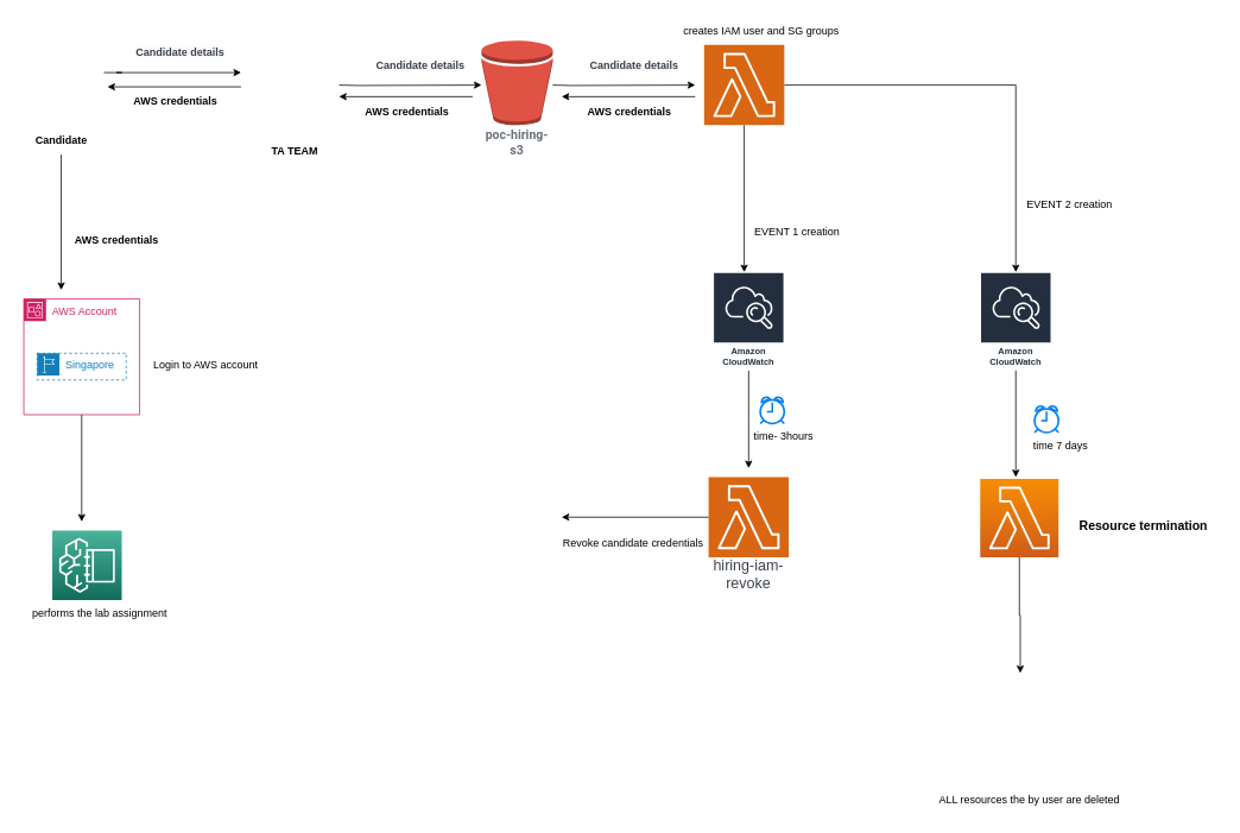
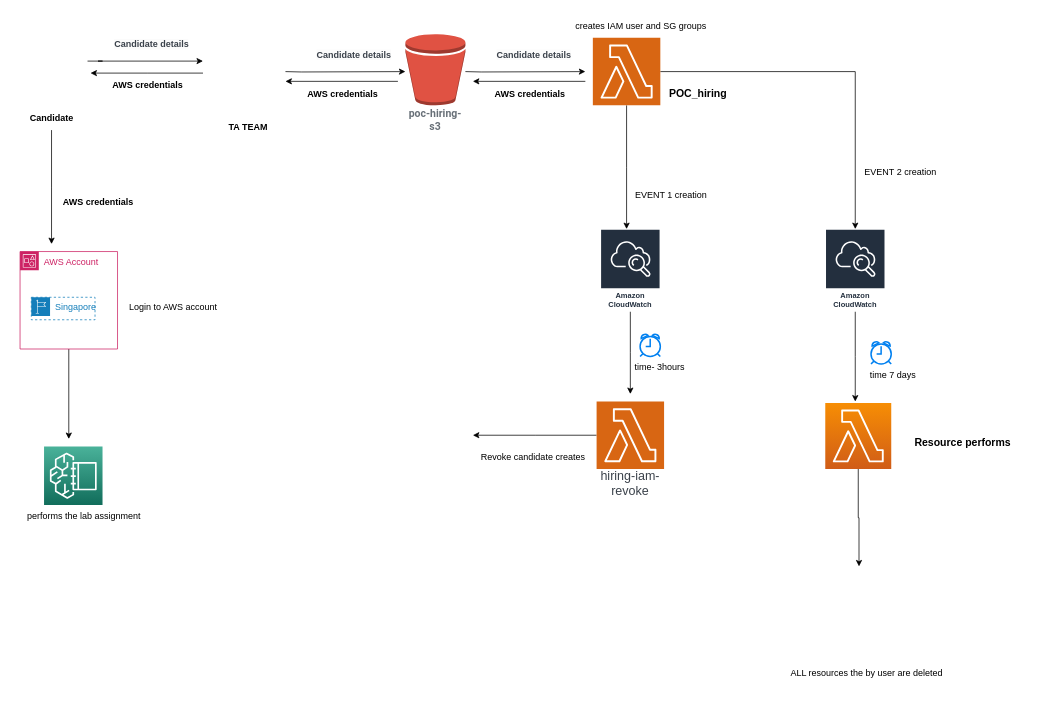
+ <mxCell id="48" value="&lt;font style=&quot;font-size: 14px;&quot;&gt;&lt;b&gt;POC_hiring&lt;/b&gt;&lt;/font&gt;" style="text;html=1;align=center;verticalAlign=middle;resizable=0;points=[];autosize=1;strokeColor=none;fillColor=none;" vertex="1" parent="1"><mxGeometry x="880" y="110" width="100" height="30" as="geometry" /></mxCell>
- <mxCell id="11" value="Singapore" style="points=[[0,0],[0.25,0],[0.5,0],[0.75,0],[1,0],[1,0.25],[1,0.5],[1,0.75],[1,1],[0.75,1],[0.5,1],[0.25,1],[0,1],[0,0.75],[0,0.5],[0,0.25]];outlineConnect=0;gradientColor=none;html=1;whiteSpace=wrap;fontSize=12;fontStyle=0;container=1;pointerEvents=0;collapsible=0;recursiveResize=0;shape=mxgraph.aws4.group;grIcon=mxgraph.aws4.group_region;strokeColor=#147EBA;fillColor=none;verticalAlign=top;align=left;spacingLeft=30;fontColor=#147EBA;dashed=1;" parent="10" vertex="1"><mxGeometry x="15" y="61" width="100" height="30" as="geometry" /></mxCell>
+ <mxCell id="11" value="Singapore" style="points=[[0,0],[0.25,0],[0.5,0],[0.75,0],[1,0],[1,0.25],[1,0.5],[1,0.75],[1,1],[0.75,1],[0.5,1],[0.25,1],[0,1],[0,0.75],[0,0.5],[0,0.25]];outlineConnect=0;gradientColor=none;html=1;whiteSpace=wrap;fontSize=12;fontStyle=0;container=1;pointerEvents=0;collapsible=0;recursiveResize=0;shape=mxgraph.aws4.group;grIcon=mxgraph.aws4.group_region;strokeColor=#147EBA;fillColor=none;verticalAlign=top;align=left;spacingLeft=30;fontColor=#147EBA;dashed=1;" parent="10" vertex="1"><mxGeometry x="15" y="61" width="85" height="30" as="geometry" /></mxCell>
- <mxCell id="47" value="&lt;font style=&quot;font-size: 14px;&quot;&gt;&lt;b&gt;Resource termination&amp;nbsp;&lt;/b&gt;&lt;/font&gt;" style="text;html=1;align=center;verticalAlign=middle;resizable=0;points=[];autosize=1;strokeColor=none;fillColor=none;" vertex="1" parent="1"><mxGeometry x="1200" y="575" width="170" height="30" as="geometry" /></mxCell>
+ <mxCell id="47" value="&lt;font style=&quot;font-size: 14px;&quot;&gt;&lt;b&gt;Resource performs&amp;nbsp;&lt;/b&gt;&lt;/font&gt;" style="text;html=1;align=center;verticalAlign=middle;resizable=0;points=[];autosize=1;strokeColor=none;fillColor=none;" vertex="1" parent="1"><mxGeometry x="1200" y="575" width="170" height="30" as="geometry" /></mxCell>
- <mxCell id="15" value="Revoke candidate credentials" style="text;html=1;align=center;verticalAlign=middle;resizable=0;points=[];autosize=1;strokeColor=none;fillColor=none;" parent="1" vertex="1"><mxGeometry x="620" y="595" width="180" height="30" as="geometry" /></mxCell>
+ <mxCell id="15" value="Revoke candidate creates" style="text;html=1;align=center;verticalAlign=middle;resizable=0;points=[];autosize=1;strokeColor=none;fillColor=none;" parent="1" vertex="1"><mxGeometry x="620" y="595" width="180" height="30" as="geometry" /></mxCell>
